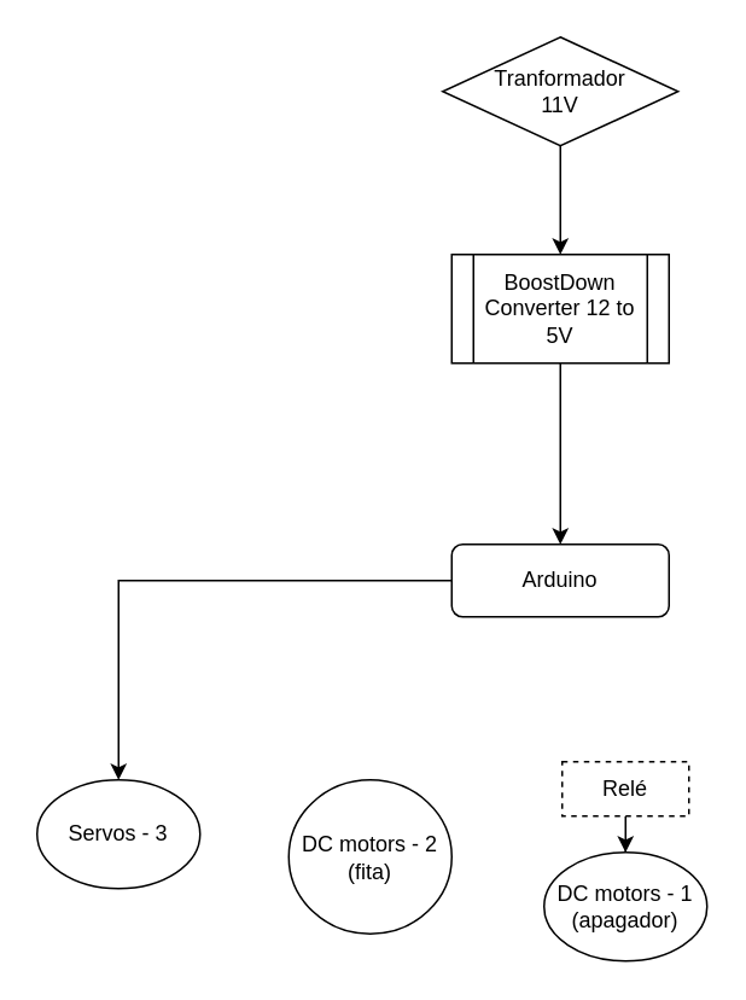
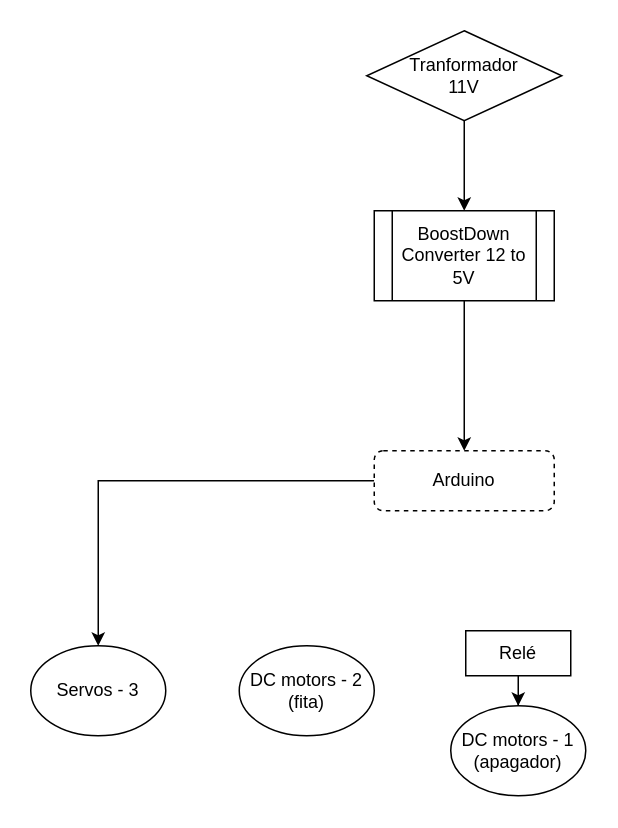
- <mxCell id="3" value="Arduino&lt;br&gt;" style="rounded=1;whiteSpace=wrap;html=1;fontSize=12;glass=0;strokeWidth=1;shadow=0;" parent="1" vertex="1"><mxGeometry x="249" y="300" width="120" height="40" as="geometry" /></mxCell>
+ <mxCell id="3" value="Arduino&lt;br&gt;" style="rounded=1;whiteSpace=wrap;html=1;fontSize=12;glass=0;strokeWidth=1;shadow=0;dashed=1;" parent="1" vertex="1"><mxGeometry x="249" y="300" width="120" height="40" as="geometry" /></mxCell>
- <mxCell id="12" value="Relé" style="rounded=0;whiteSpace=wrap;html=1;dashed=1;" vertex="1" parent="1"><mxGeometry x="310" y="420" width="70" height="30" as="geometry" /></mxCell>
+ <mxCell id="12" value="Relé" style="rounded=0;whiteSpace=wrap;html=1;" vertex="1" parent="1"><mxGeometry x="310" y="420" width="70" height="30" as="geometry" /></mxCell>
- <mxCell id="9" value="DC motors - 2&lt;br&gt;(fita)" style="ellipse;whiteSpace=wrap;html=1;" vertex="1" parent="1"><mxGeometry x="159" y="430" width="90" height="85" as="geometry" /></mxCell>
+ <mxCell id="9" value="DC motors - 2&lt;br&gt;(fita)" style="ellipse;whiteSpace=wrap;html=1;" vertex="1" parent="1"><mxGeometry x="159" y="430" width="90" height="60" as="geometry" /></mxCell>
